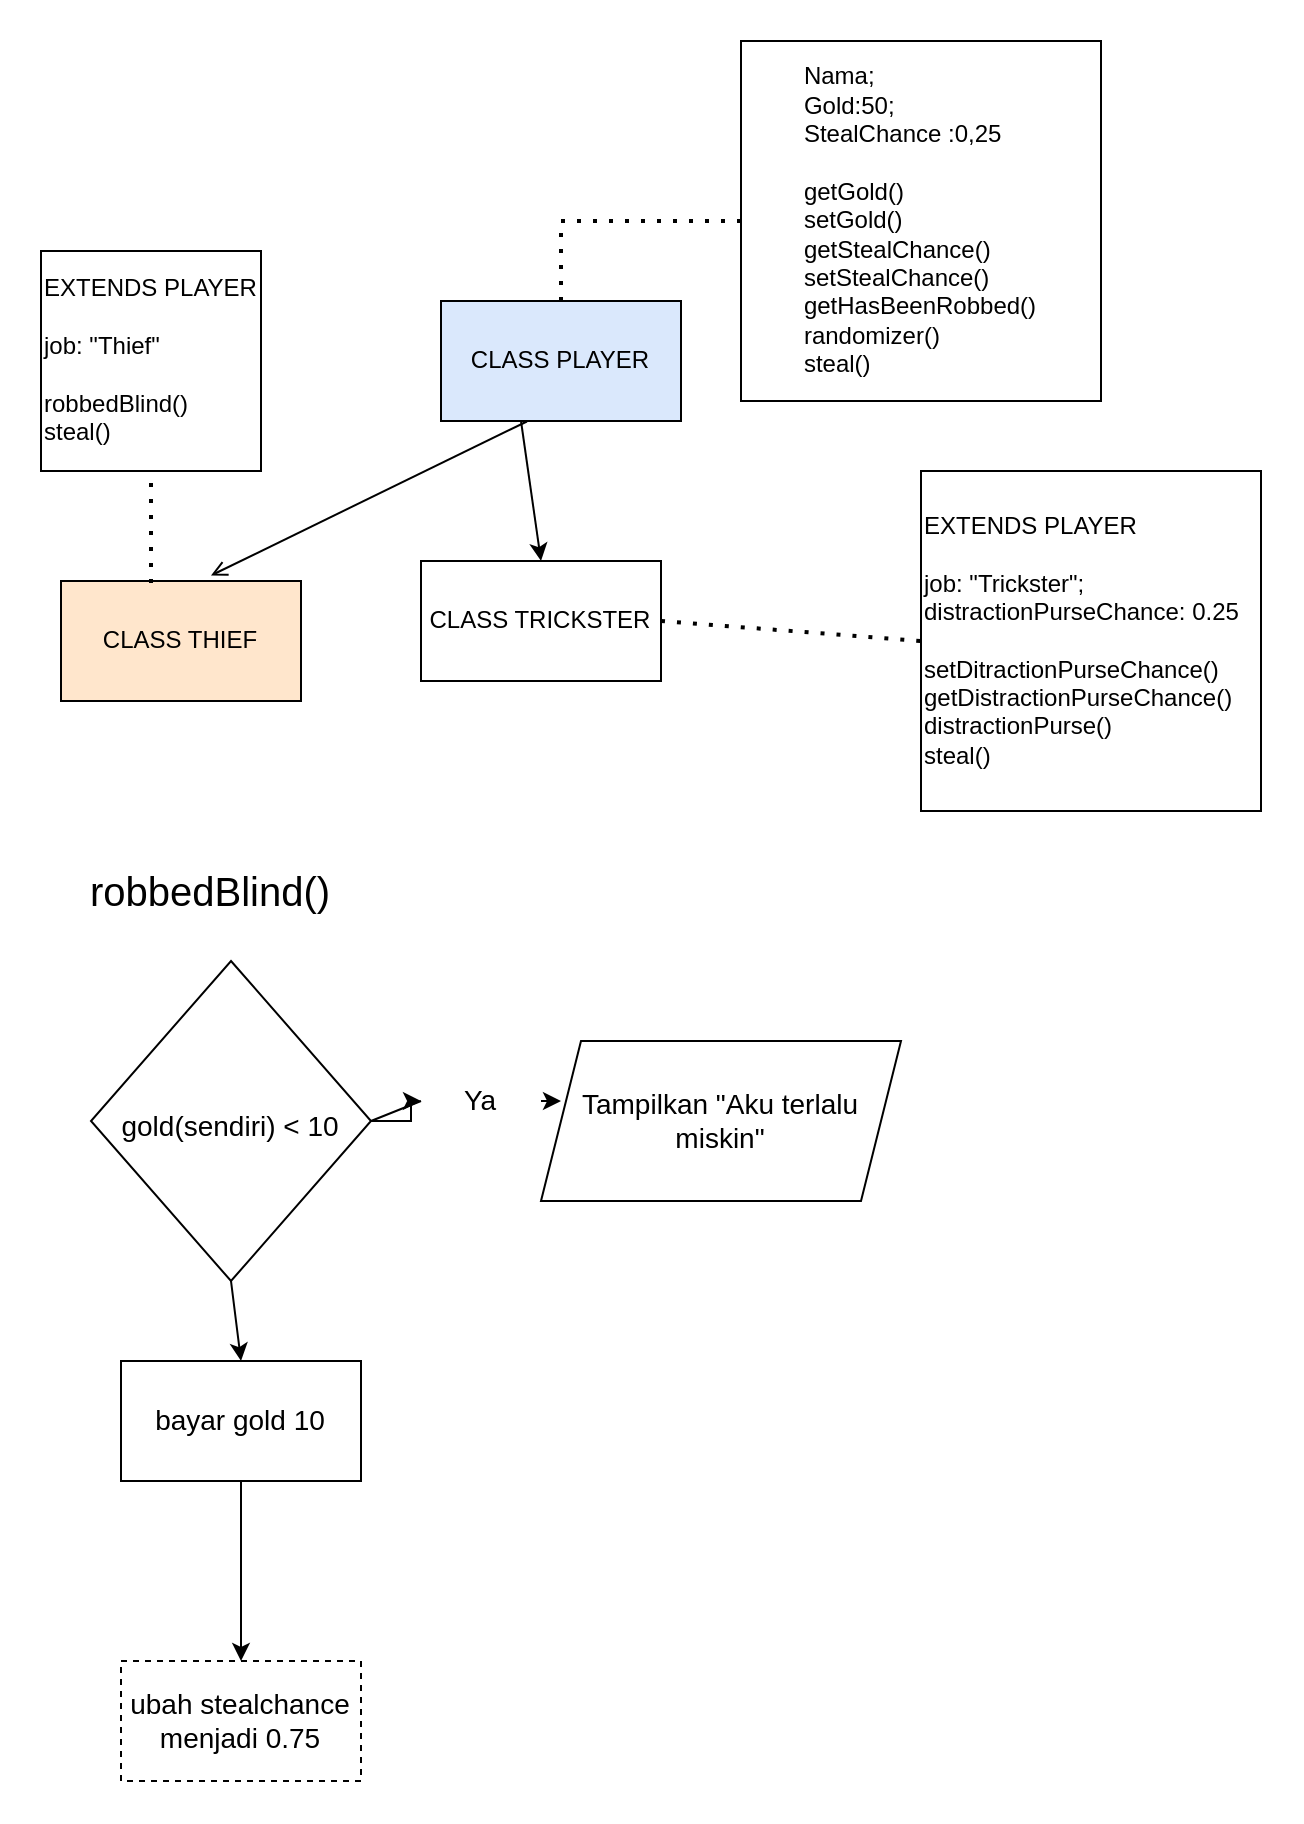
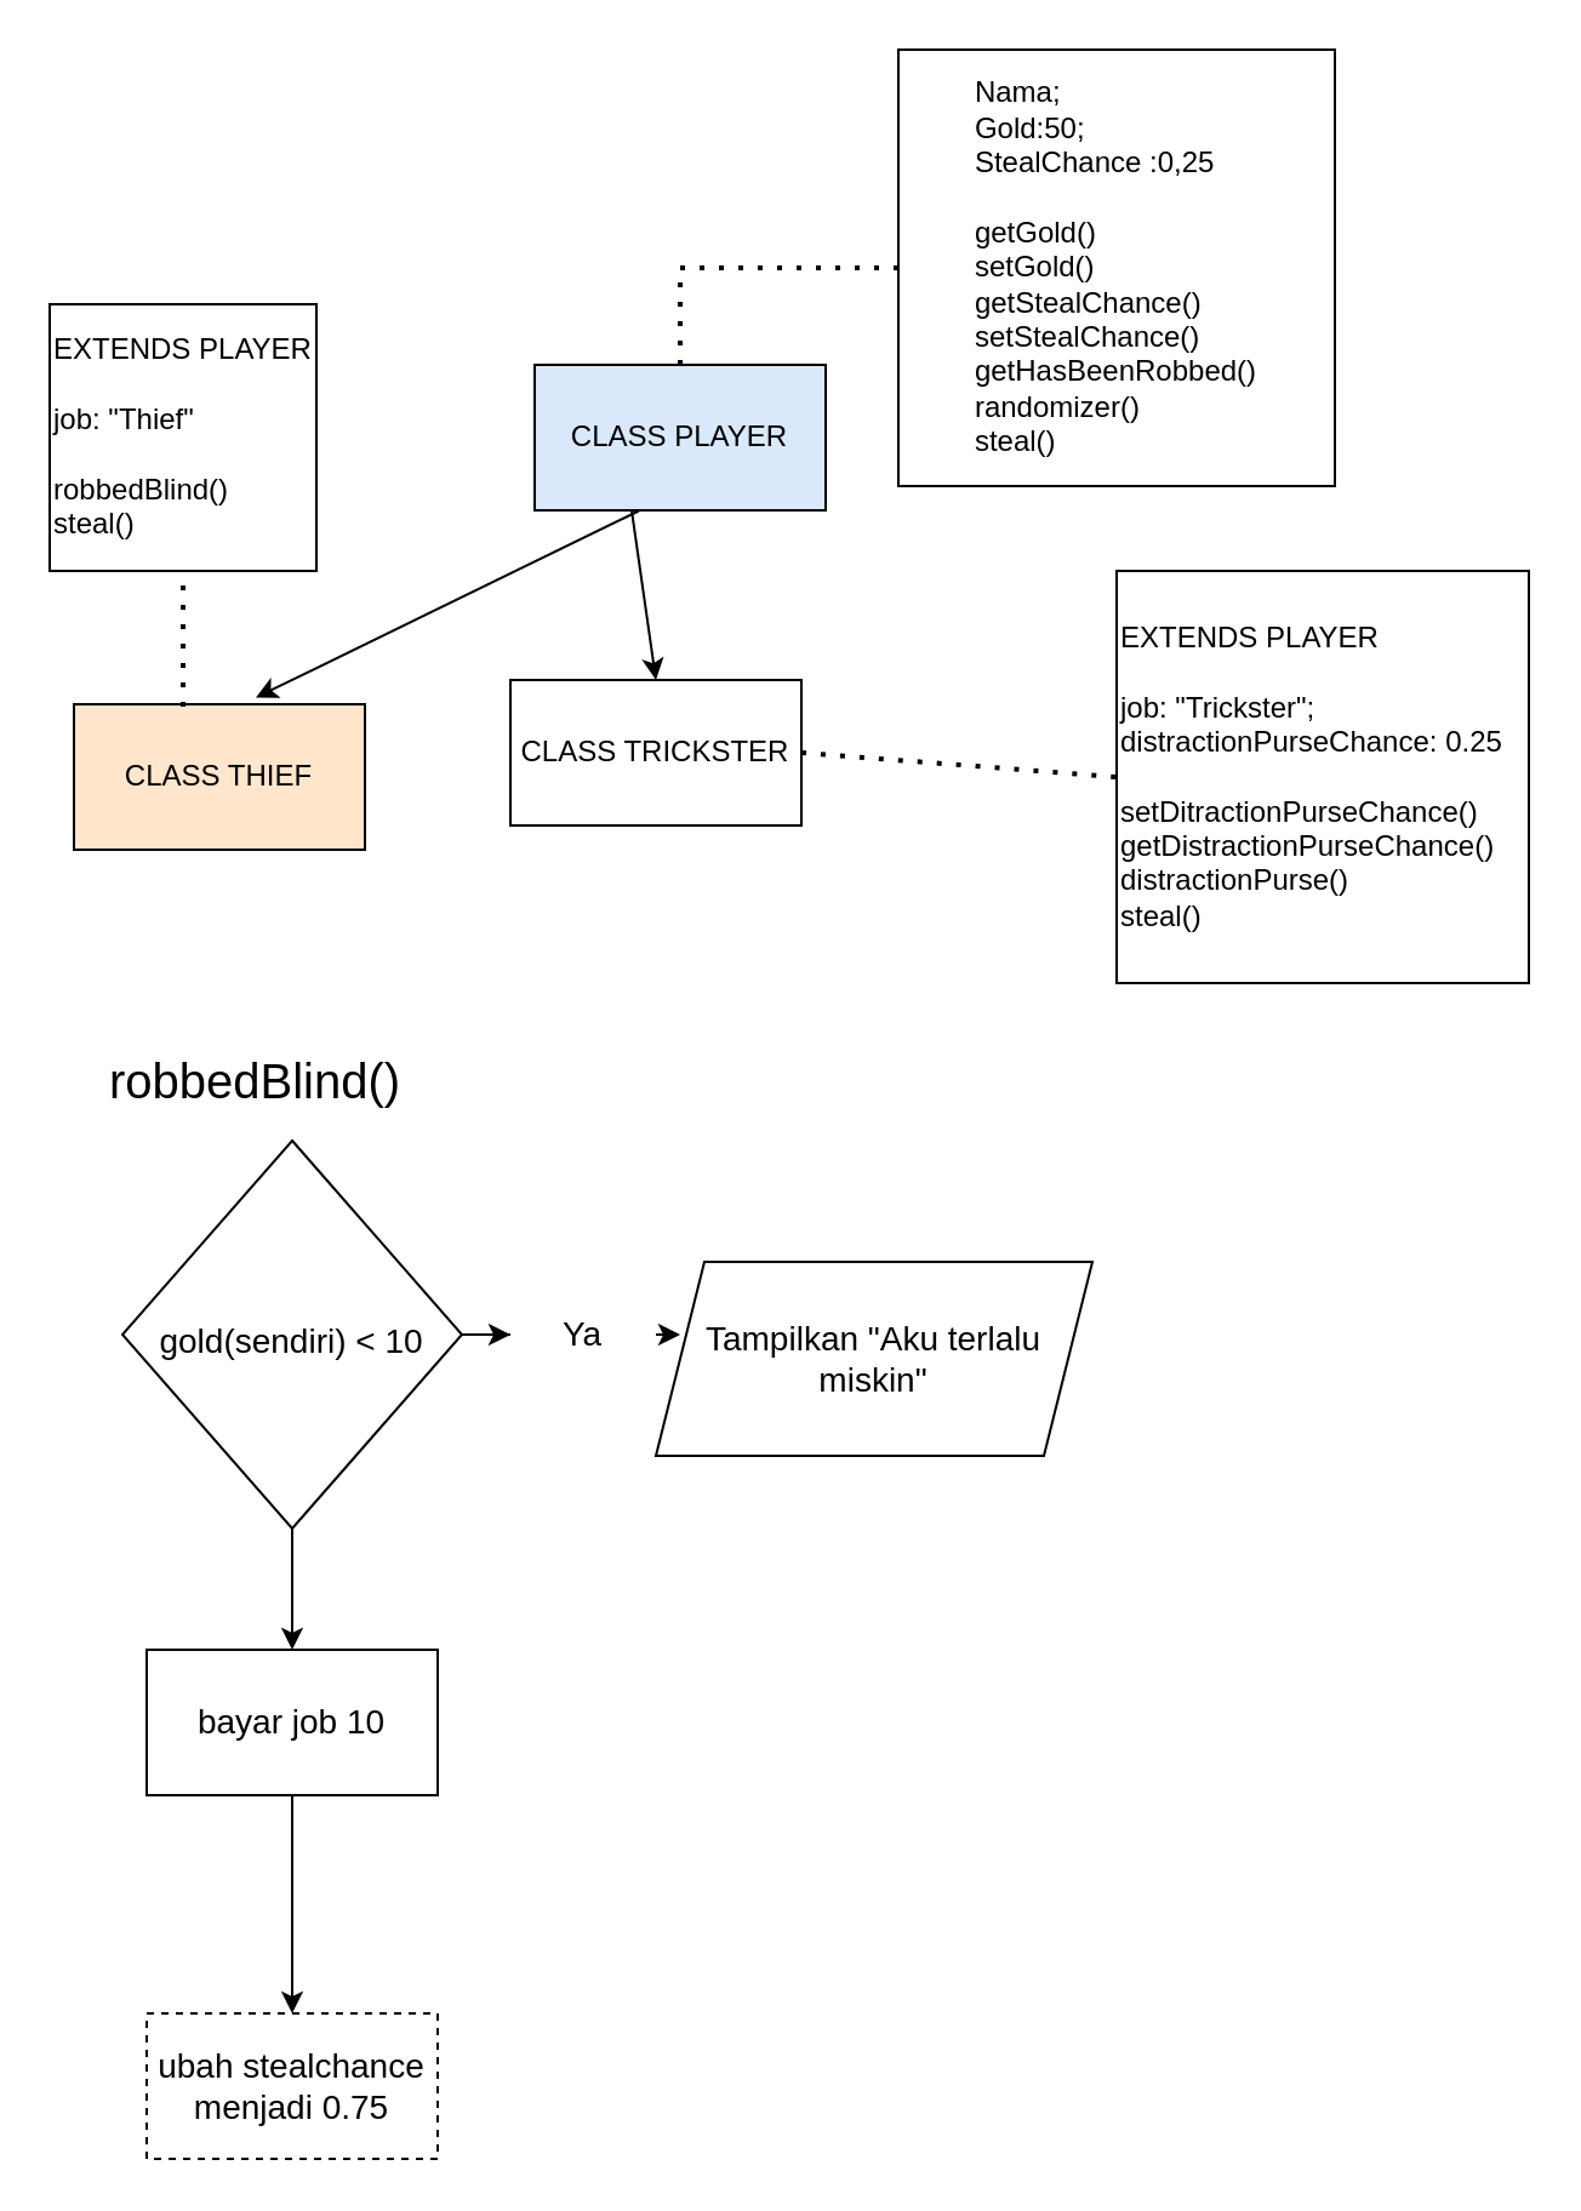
- <mxCell id="11" value="" style="endArrow=open;html=1;rounded=0;exitX=0.358;exitY=1.004;exitDx=0;exitDy=0;exitPerimeter=0;entryX=0.625;entryY=-0.046;entryDx=0;entryDy=0;entryPerimeter=0;" edge="1" parent="1" source="2" target="5"><mxGeometry width="50" height="50" relative="1" as="geometry"><mxPoint x="440" y="290" as="sourcePoint" /><mxPoint x="490" y="240" as="targetPoint" /></mxGeometry></mxCell>
+ <mxCell id="11" value="" style="endArrow=classic;html=1;rounded=0;exitX=0.358;exitY=1.004;exitDx=0;exitDy=0;exitPerimeter=0;entryX=0.625;entryY=-0.046;entryDx=0;entryDy=0;entryPerimeter=0;" edge="1" parent="1" source="2" target="5"><mxGeometry width="50" height="50" relative="1" as="geometry"><mxPoint x="440" y="290" as="sourcePoint" /><mxPoint x="490" y="240" as="targetPoint" /></mxGeometry></mxCell>
- <mxCell id="14" value="&lt;font style=&quot;font-size: 14px&quot;&gt;gold(sendiri) &amp;lt; 10&lt;/font&gt;" style="rhombus;whiteSpace=wrap;html=1;fontSize=20;" vertex="1" parent="1"><mxGeometry x="45" y="480" width="140" height="160" as="geometry" /></mxCell>
+ <mxCell id="14" value="&lt;font style=&quot;font-size: 14px&quot;&gt;gold(sendiri) &amp;lt; 10&lt;/font&gt;" style="rhombus;whiteSpace=wrap;html=1;fontSize=20;" vertex="1" parent="1"><mxGeometry x="50" y="470" width="140" height="160" as="geometry" /></mxCell>
- <mxCell id="21" value="bayar gold 10" style="rounded=0;whiteSpace=wrap;html=1;fontSize=14;" vertex="1" parent="1"><mxGeometry x="60" y="680" width="120" height="60" as="geometry" /></mxCell>
+ <mxCell id="21" value="bayar job 10" style="rounded=0;whiteSpace=wrap;html=1;fontSize=14;" vertex="1" parent="1"><mxGeometry x="60" y="680" width="120" height="60" as="geometry" /></mxCell>
